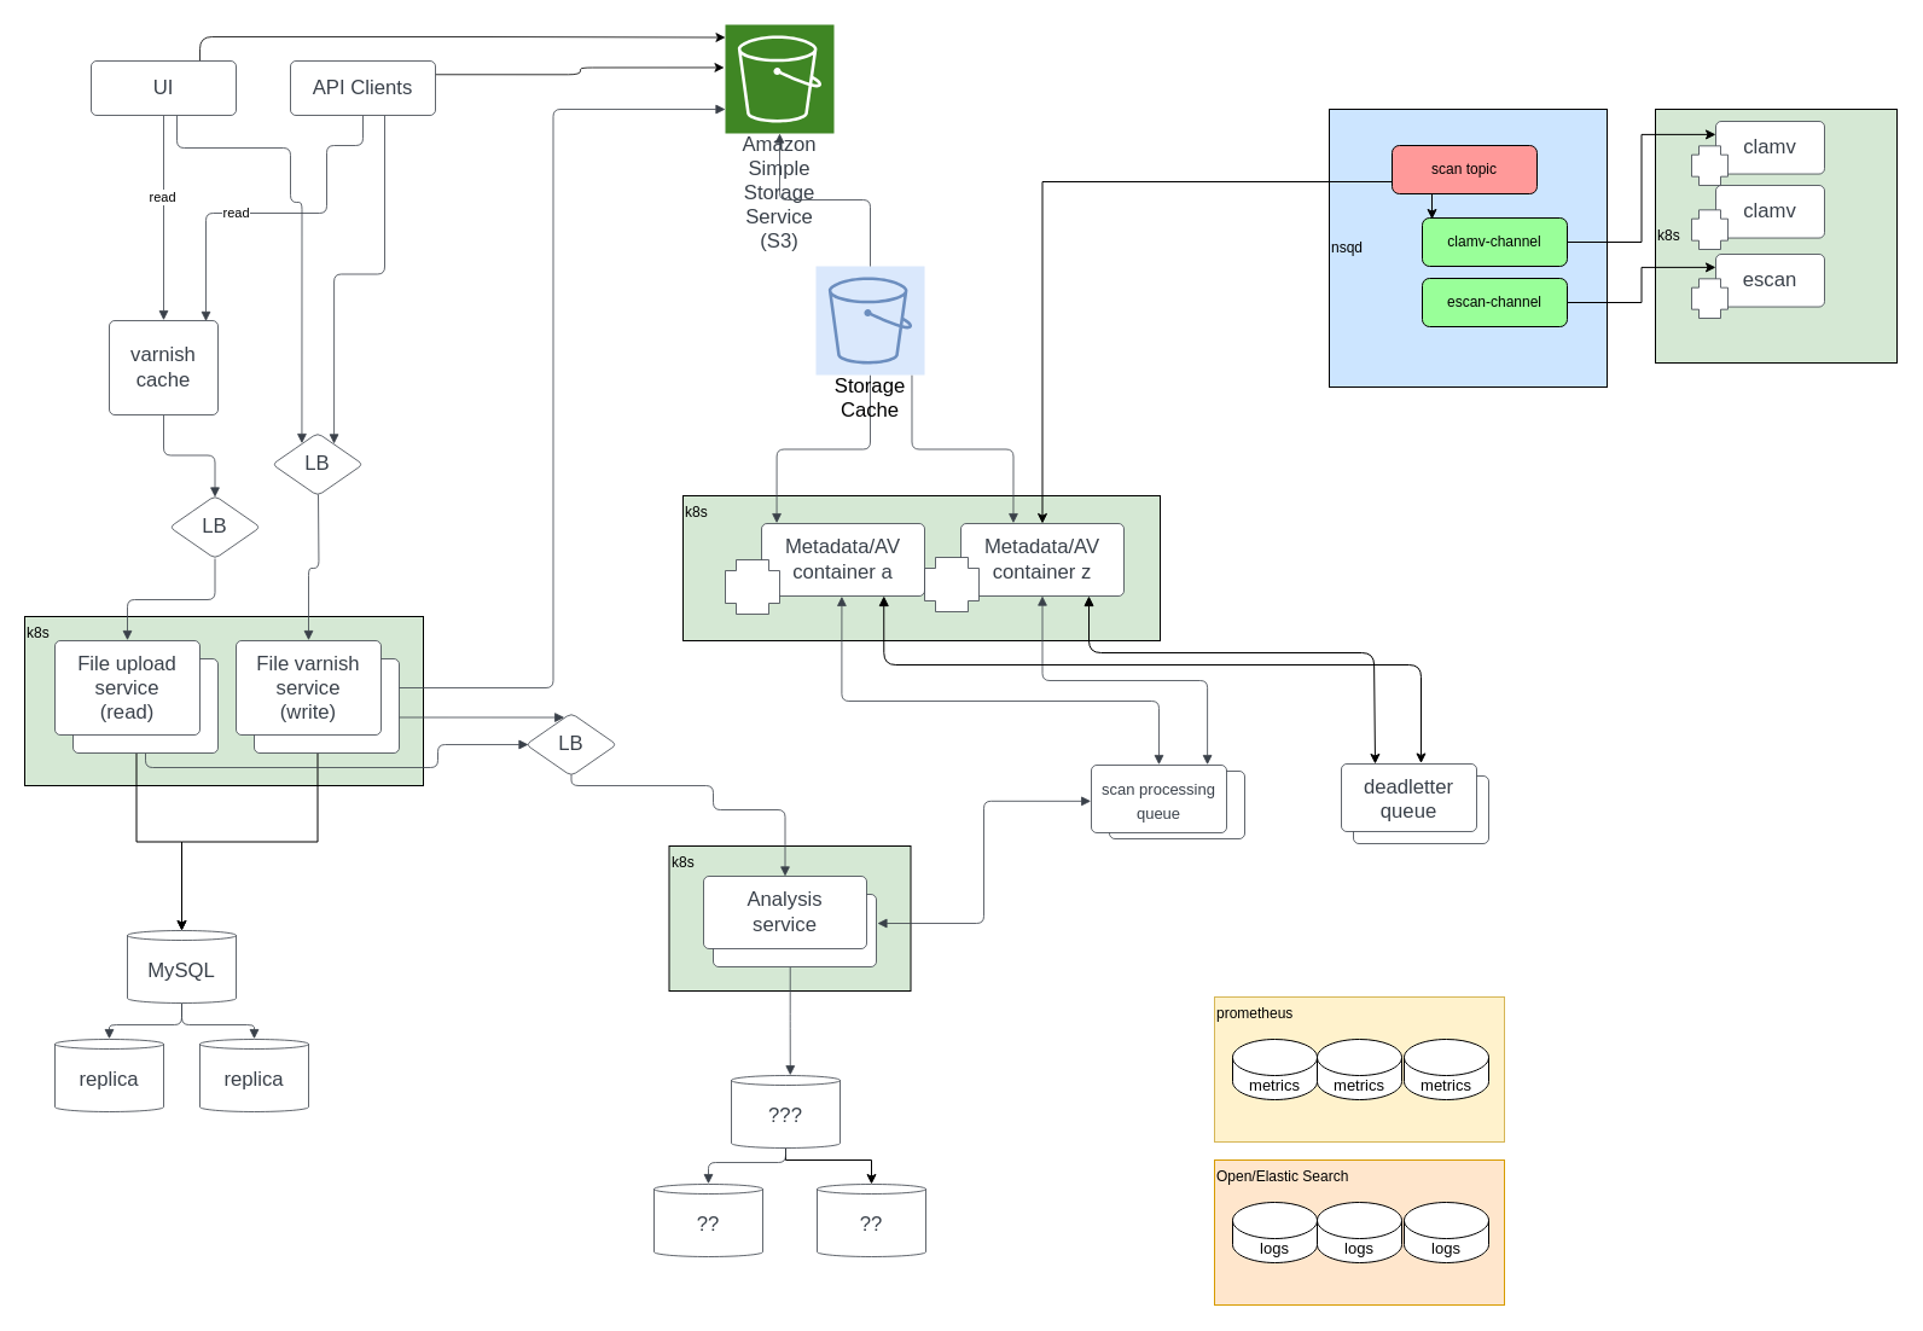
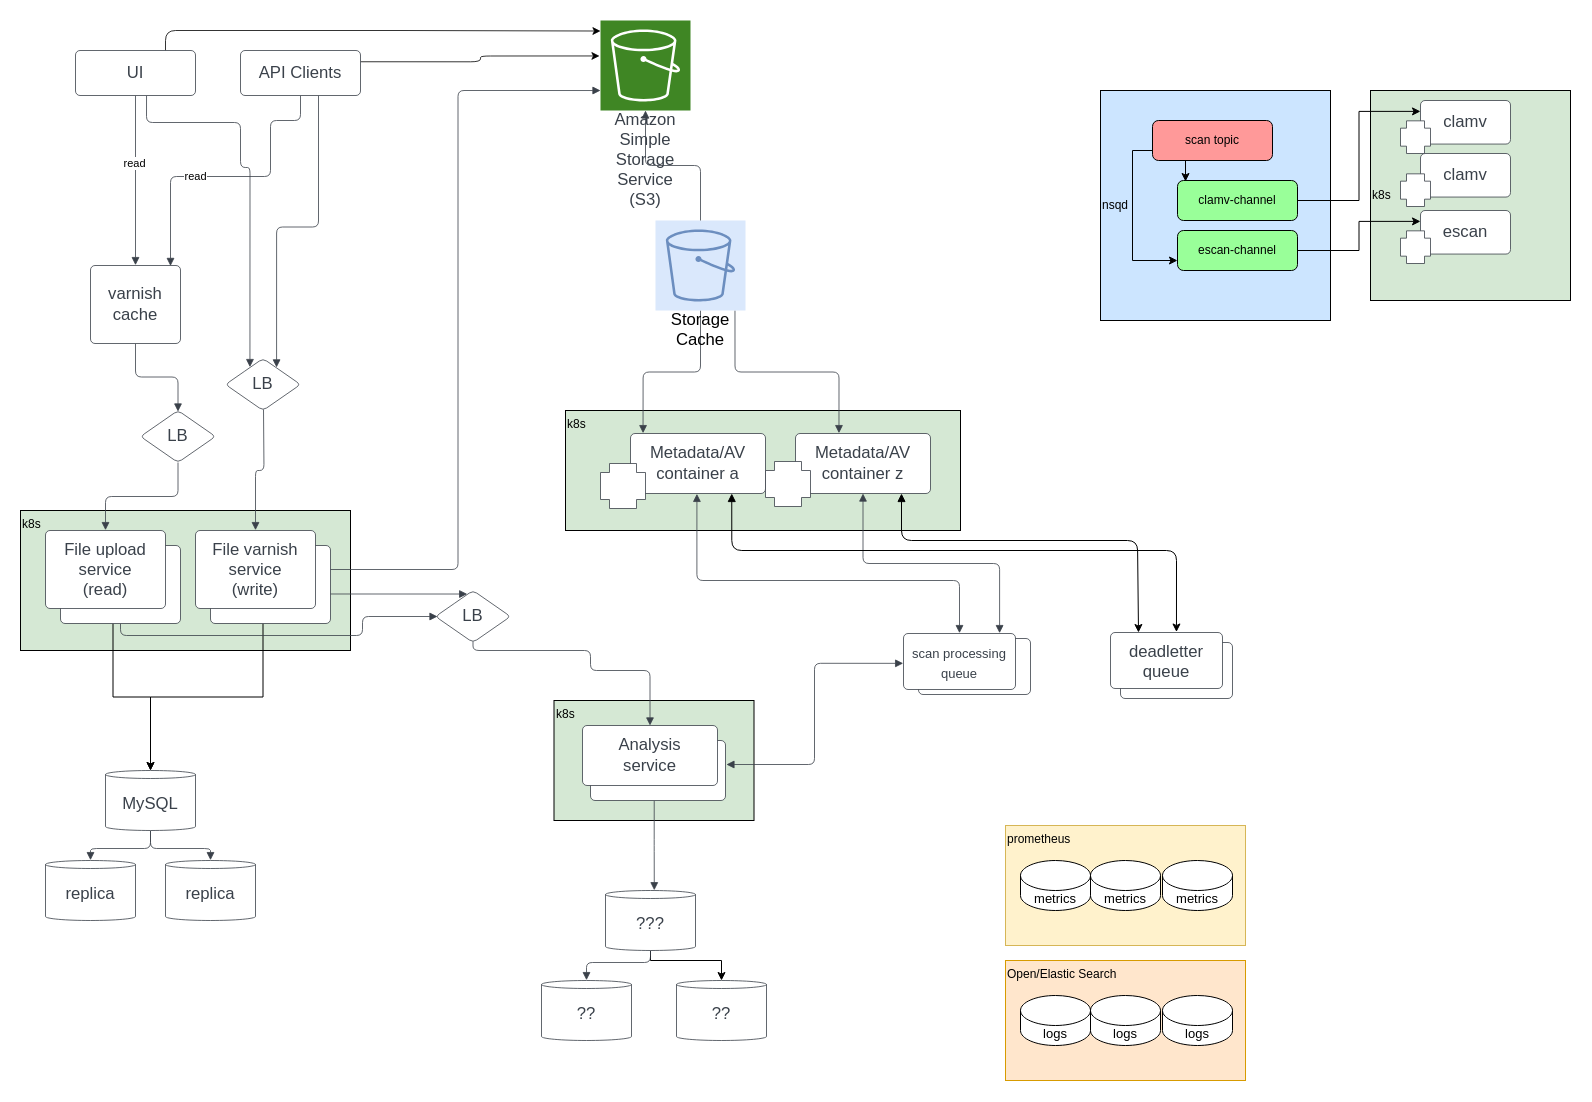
- <mxCell id="73" style="edgeStyle=orthogonalEdgeStyle;rounded=0;orthogonalLoop=1;jettySize=auto;html=1;exitX=0;exitY=0.75;exitDx=0;exitDy=0;" parent="71" source="74" target="28" edge="1"><mxGeometry relative="1" as="geometry" /></mxCell>
+ <mxCell id="73" style="edgeStyle=orthogonalEdgeStyle;rounded=0;orthogonalLoop=1;jettySize=auto;html=1;exitX=0;exitY=0.75;exitDx=0;exitDy=0;entryX=0;entryY=0.75;entryDx=0;entryDy=0;" parent="71" source="74" target="76" edge="1"><mxGeometry relative="1" as="geometry" /></mxCell>
- <mxCell id="37" value="Storage Cache" style="html=1;overflow=block;blockSpacing=1;whiteSpace=wrap;shape=mxgraph.aws4.resourceIcon;resIcon=mxgraph.aws4.s3;labelPosition=center;verticalLabelPosition=bottom;align=center;verticalAlign=top;strokeColor=#6c8ebf;pointerEvents=1;fontSize=16.7;spacing=0;strokeOpacity=100;fillOpacity=100;rounded=1;absoluteArcSize=1;arcSize=9;fillColor=#dae8fc;strokeWidth=0.8;lucidId=W2sBEWSzJqv8;" parent="1" vertex="1"><mxGeometry x="675" y="220" width="90" height="90" as="geometry" /></mxCell>
+ <mxCell id="37" value="Storage Cache" style="html=1;overflow=block;blockSpacing=1;whiteSpace=wrap;shape=mxgraph.aws4.resourceIcon;resIcon=mxgraph.aws4.s3;labelPosition=center;verticalLabelPosition=bottom;align=center;verticalAlign=top;strokeColor=#6c8ebf;pointerEvents=1;fontSize=16.7;spacing=0;strokeOpacity=100;fillOpacity=100;rounded=1;absoluteArcSize=1;arcSize=9;fillColor=#dae8fc;strokeWidth=0.8;lucidId=W2sBEWSzJqv8;" parent="1" vertex="1"><mxGeometry x="655" y="220" width="90" height="90" as="geometry" /></mxCell>
